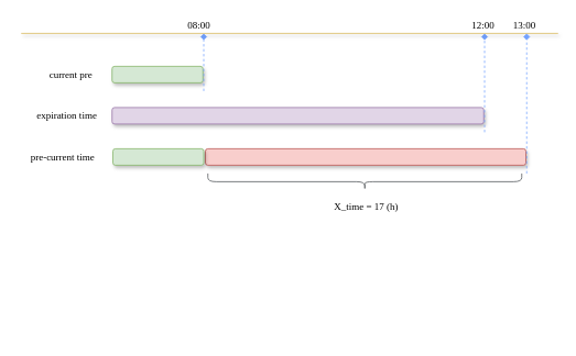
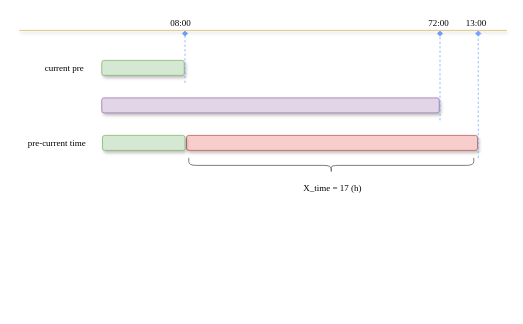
- <mxCell id="6" value="12:00" style="text;html=1;align=center;verticalAlign=middle;resizable=0;points=[];autosize=1;fontFamily=Comic Sans MS;labelBorderColor=none;labelBackgroundColor=none;" vertex="1" parent="1"><mxGeometry x="559" y="20" width="50" height="20" as="geometry" /></mxCell>
+ <mxCell id="6" value="72:00" style="text;html=1;align=center;verticalAlign=middle;resizable=0;points=[];autosize=1;fontFamily=Comic Sans MS;labelBorderColor=none;labelBackgroundColor=none;" vertex="1" parent="1"><mxGeometry x="559" y="20" width="50" height="20" as="geometry" /></mxCell>
- <mxCell id="10" value="expiration time" style="text;html=1;align=center;verticalAlign=middle;resizable=0;points=[];autosize=1;fontFamily=Comic Sans MS;labelBorderColor=none;labelBackgroundColor=none;" vertex="1" parent="1"><mxGeometry x="30" y="130" width="100" height="20" as="geometry" /></mxCell>
